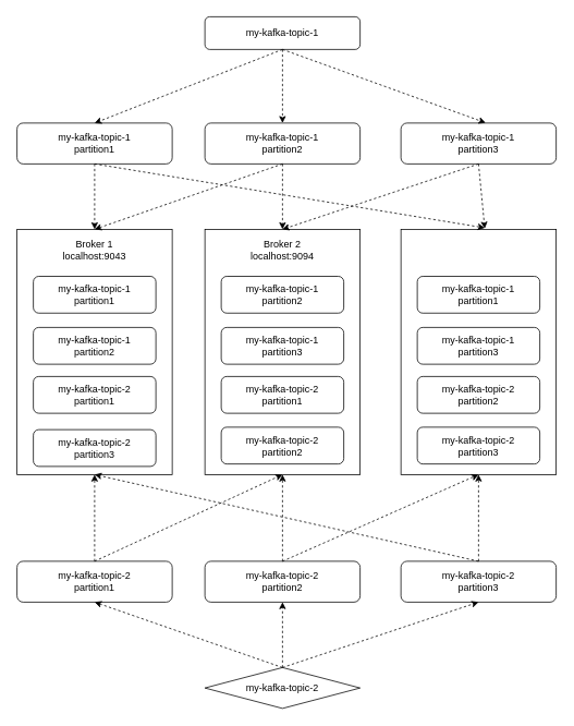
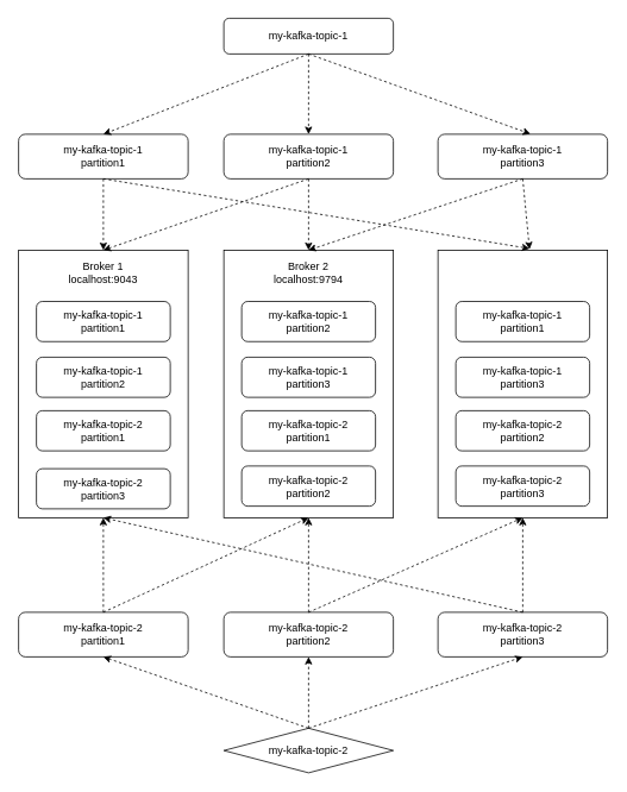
- <mxCell id="11" value="Broker 2&lt;br&gt;localhost:9094" style="text;html=1;strokeColor=none;fillColor=none;align=center;verticalAlign=middle;whiteSpace=wrap;rounded=0;" vertex="1" parent="1"><mxGeometry x="315" y="290" width="60" height="30" as="geometry" /></mxCell>
+ <mxCell id="11" value="Broker 2&lt;br&gt;localhost:9794" style="text;html=1;strokeColor=none;fillColor=none;align=center;verticalAlign=middle;whiteSpace=wrap;rounded=0;" vertex="1" parent="1"><mxGeometry x="315" y="290" width="60" height="30" as="geometry" /></mxCell>
